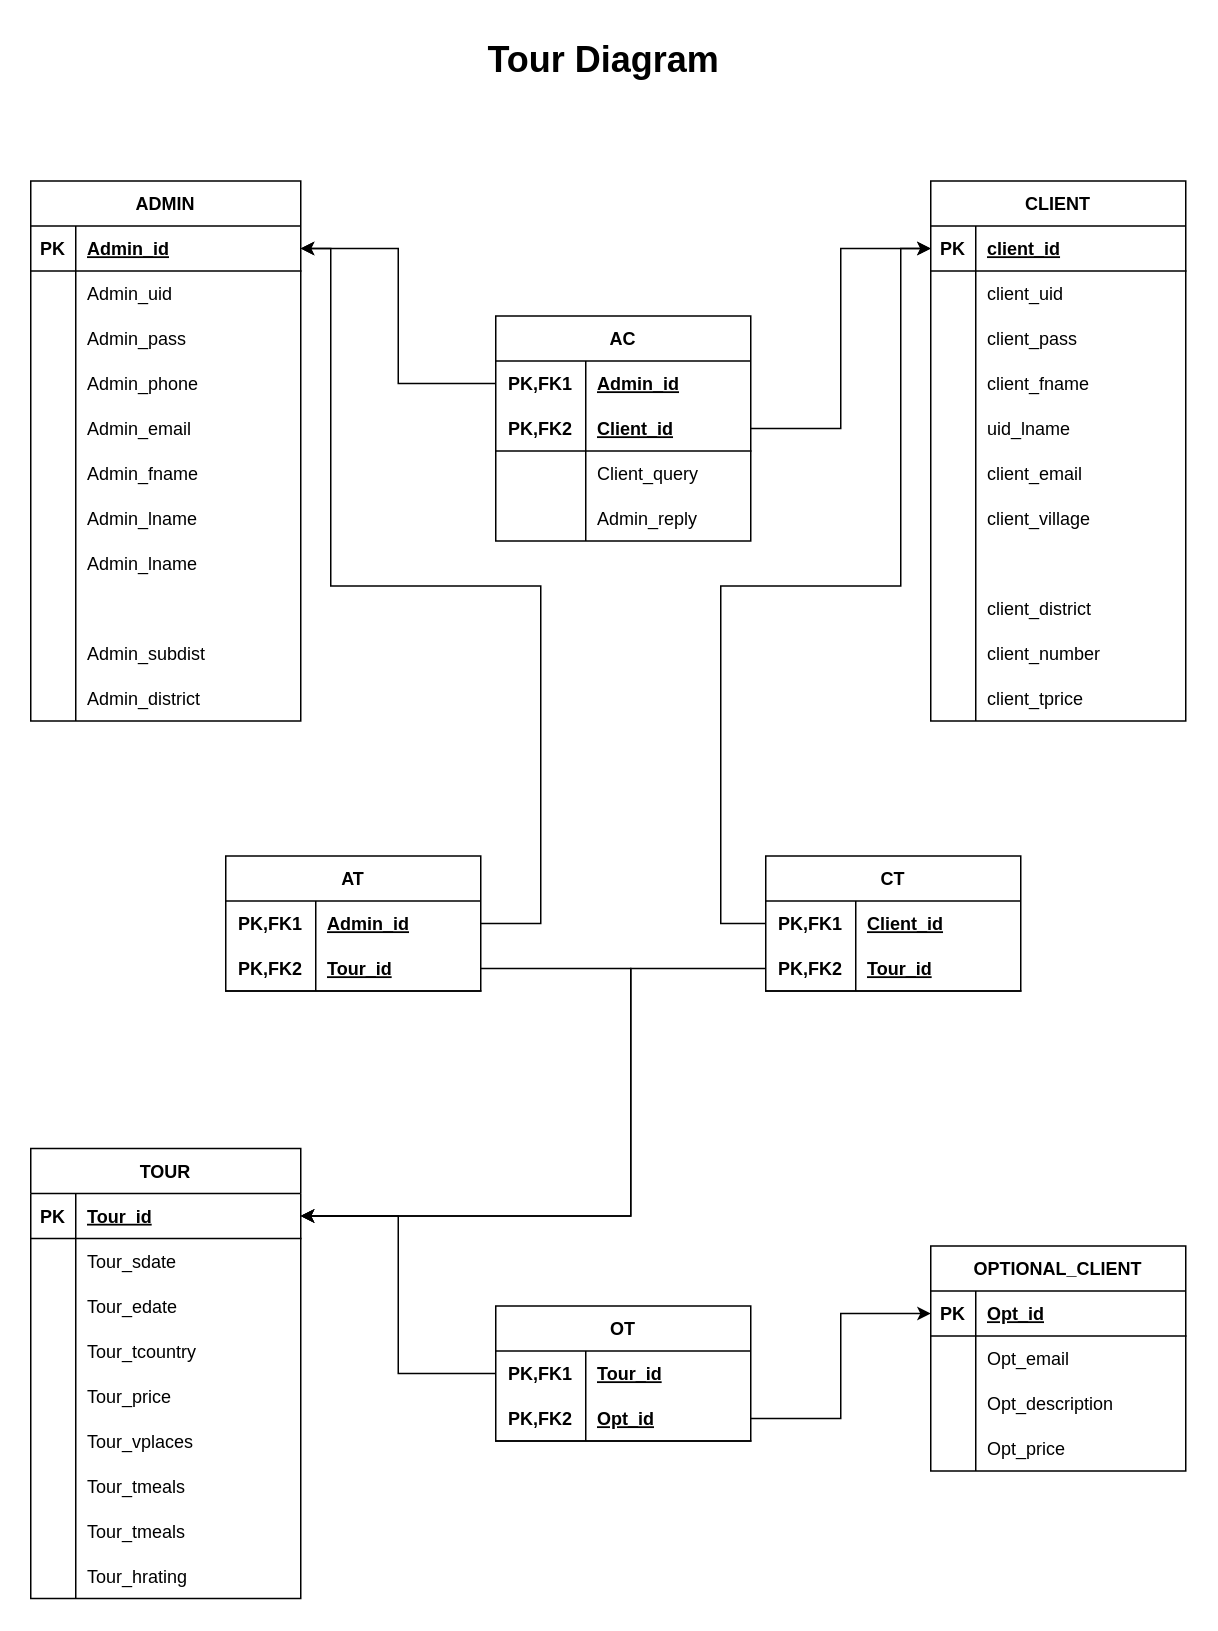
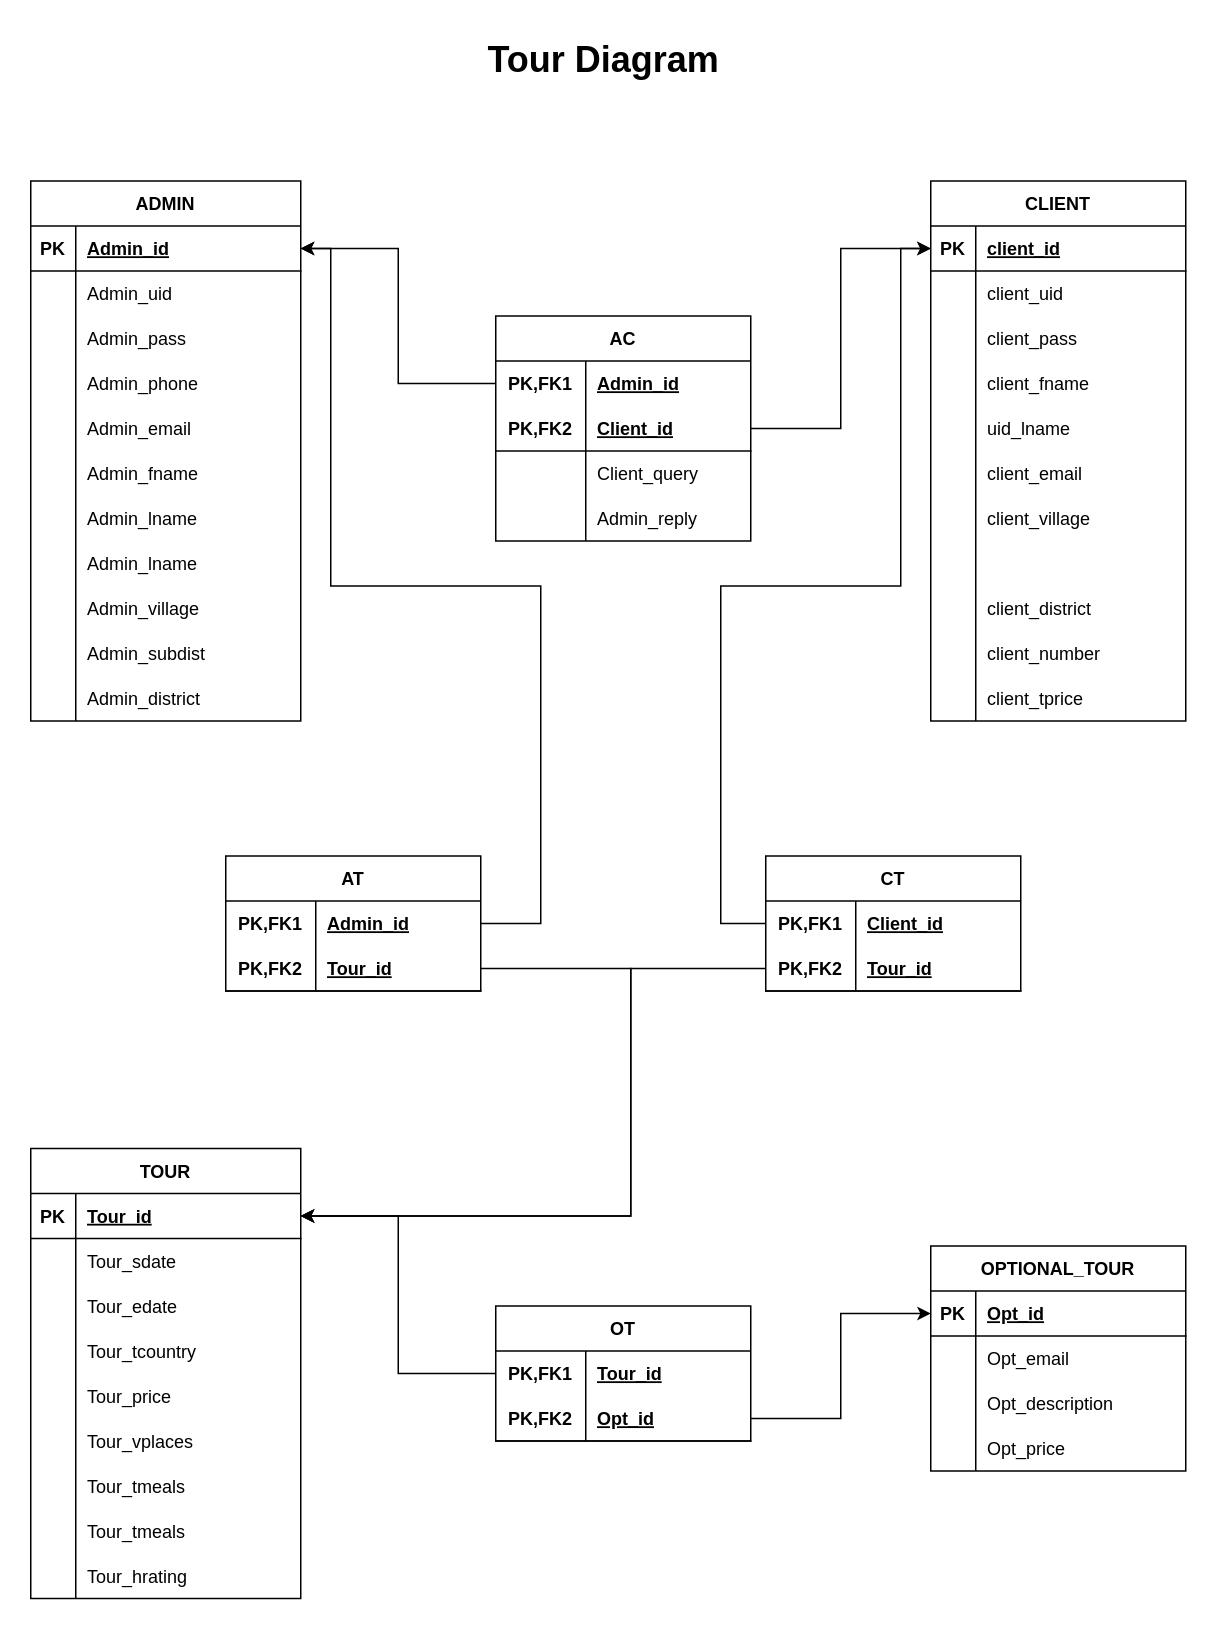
+ <mxCell id="90" value="Admin_village" style="shape=partialRectangle;overflow=hidden;connectable=0;fillColor=none;top=0;left=0;bottom=0;right=0;align=left;spacingLeft=6;" vertex="1" parent="88"><mxGeometry x="30" width="150" height="30" as="geometry" /></mxCell>
- <mxCell id="97" value="OPTIONAL_CLIENT" style="shape=table;startSize=30;container=1;collapsible=1;childLayout=tableLayout;fixedRows=1;rowLines=0;fontStyle=1;align=center;resizeLast=1;" vertex="1" parent="1"><mxGeometry x="620" y="830" width="170" height="150" as="geometry" /></mxCell>
+ <mxCell id="97" value="OPTIONAL_TOUR" style="shape=table;startSize=30;container=1;collapsible=1;childLayout=tableLayout;fixedRows=1;rowLines=0;fontStyle=1;align=center;resizeLast=1;" vertex="1" parent="1"><mxGeometry x="620" y="830" width="170" height="150" as="geometry" /></mxCell>
